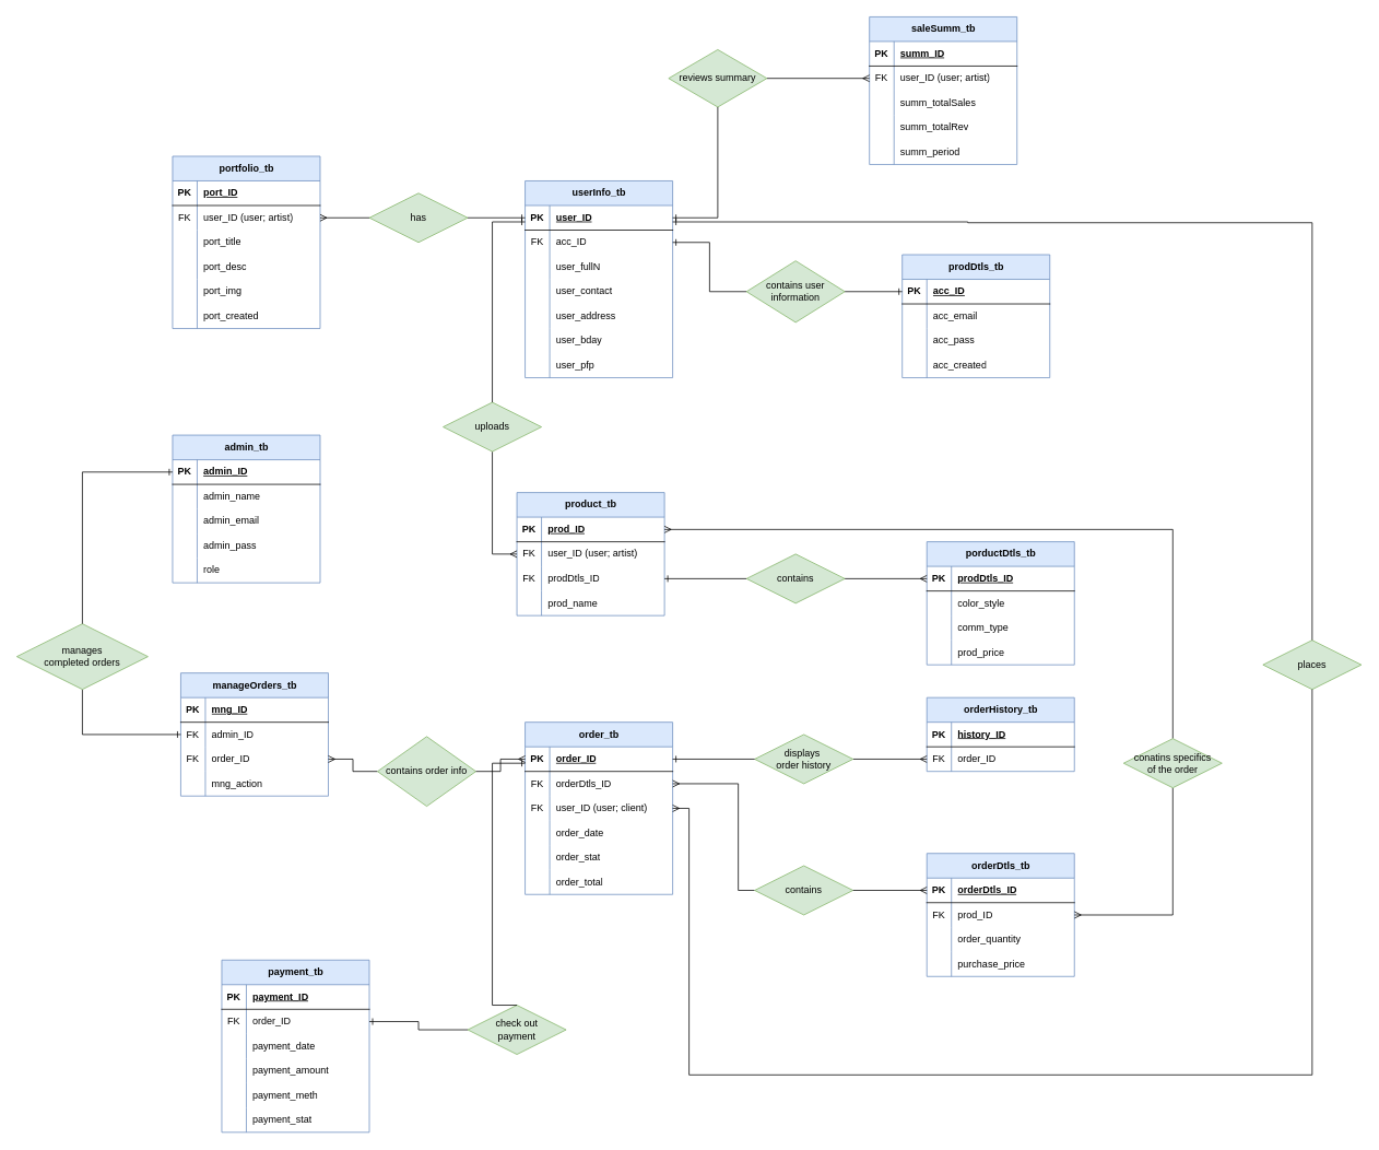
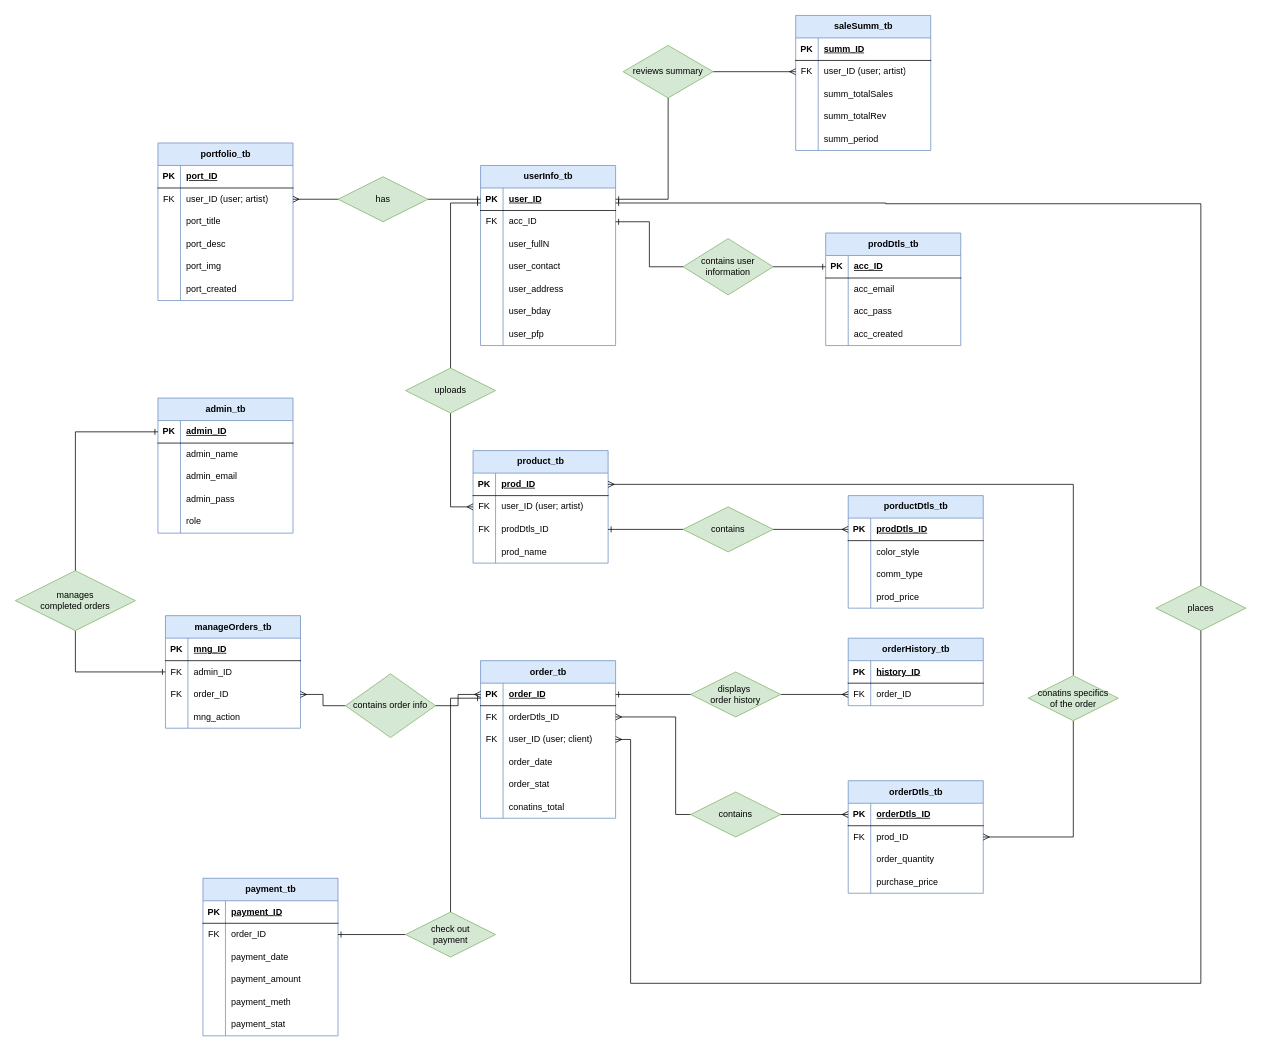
- <mxCell id="192" value="reviews summary" style="shape=rhombus;perimeter=rhombusPerimeter;whiteSpace=wrap;html=1;align=center;fillColor=#d5e8d4;strokeColor=#82b366;" parent="1" vertex="1"><mxGeometry x="815" y="60" width="120" height="70" as="geometry" /></mxCell>
+ <mxCell id="192" value="reviews summary" style="shape=rhombus;perimeter=rhombusPerimeter;whiteSpace=wrap;html=1;align=center;fillColor=#d5e8d4;strokeColor=#82b366;" parent="1" vertex="1"><mxGeometry x="830" y="60" width="120" height="70" as="geometry" /></mxCell>
- <mxCell id="145" value="order_total" style="shape=partialRectangle;connectable=0;fillColor=none;top=0;left=0;bottom=0;right=0;align=left;spacingLeft=6;overflow=hidden;whiteSpace=wrap;html=1;" parent="143" vertex="1"><mxGeometry x="30" width="150" height="30" as="geometry"><mxRectangle width="150" height="30" as="alternateBounds" /></mxGeometry></mxCell>
+ <mxCell id="145" value="conatins_total" style="shape=partialRectangle;connectable=0;fillColor=none;top=0;left=0;bottom=0;right=0;align=left;spacingLeft=6;overflow=hidden;whiteSpace=wrap;html=1;" parent="143" vertex="1"><mxGeometry x="30" width="150" height="30" as="geometry"><mxRectangle width="150" height="30" as="alternateBounds" /></mxGeometry></mxCell>
- <mxCell id="209" value="check out&lt;div&gt;payment&lt;/div&gt;" style="shape=rhombus;perimeter=rhombusPerimeter;whiteSpace=wrap;html=1;align=center;fillColor=#d5e8d4;strokeColor=#82b366;" parent="1" vertex="1"><mxGeometry x="570" y="1225" width="120" height="60" as="geometry" /></mxCell>
+ <mxCell id="209" value="check out&lt;div&gt;payment&lt;/div&gt;" style="shape=rhombus;perimeter=rhombusPerimeter;whiteSpace=wrap;html=1;align=center;fillColor=#d5e8d4;strokeColor=#82b366;" parent="1" vertex="1"><mxGeometry x="540" y="1215" width="120" height="60" as="geometry" /></mxCell>
